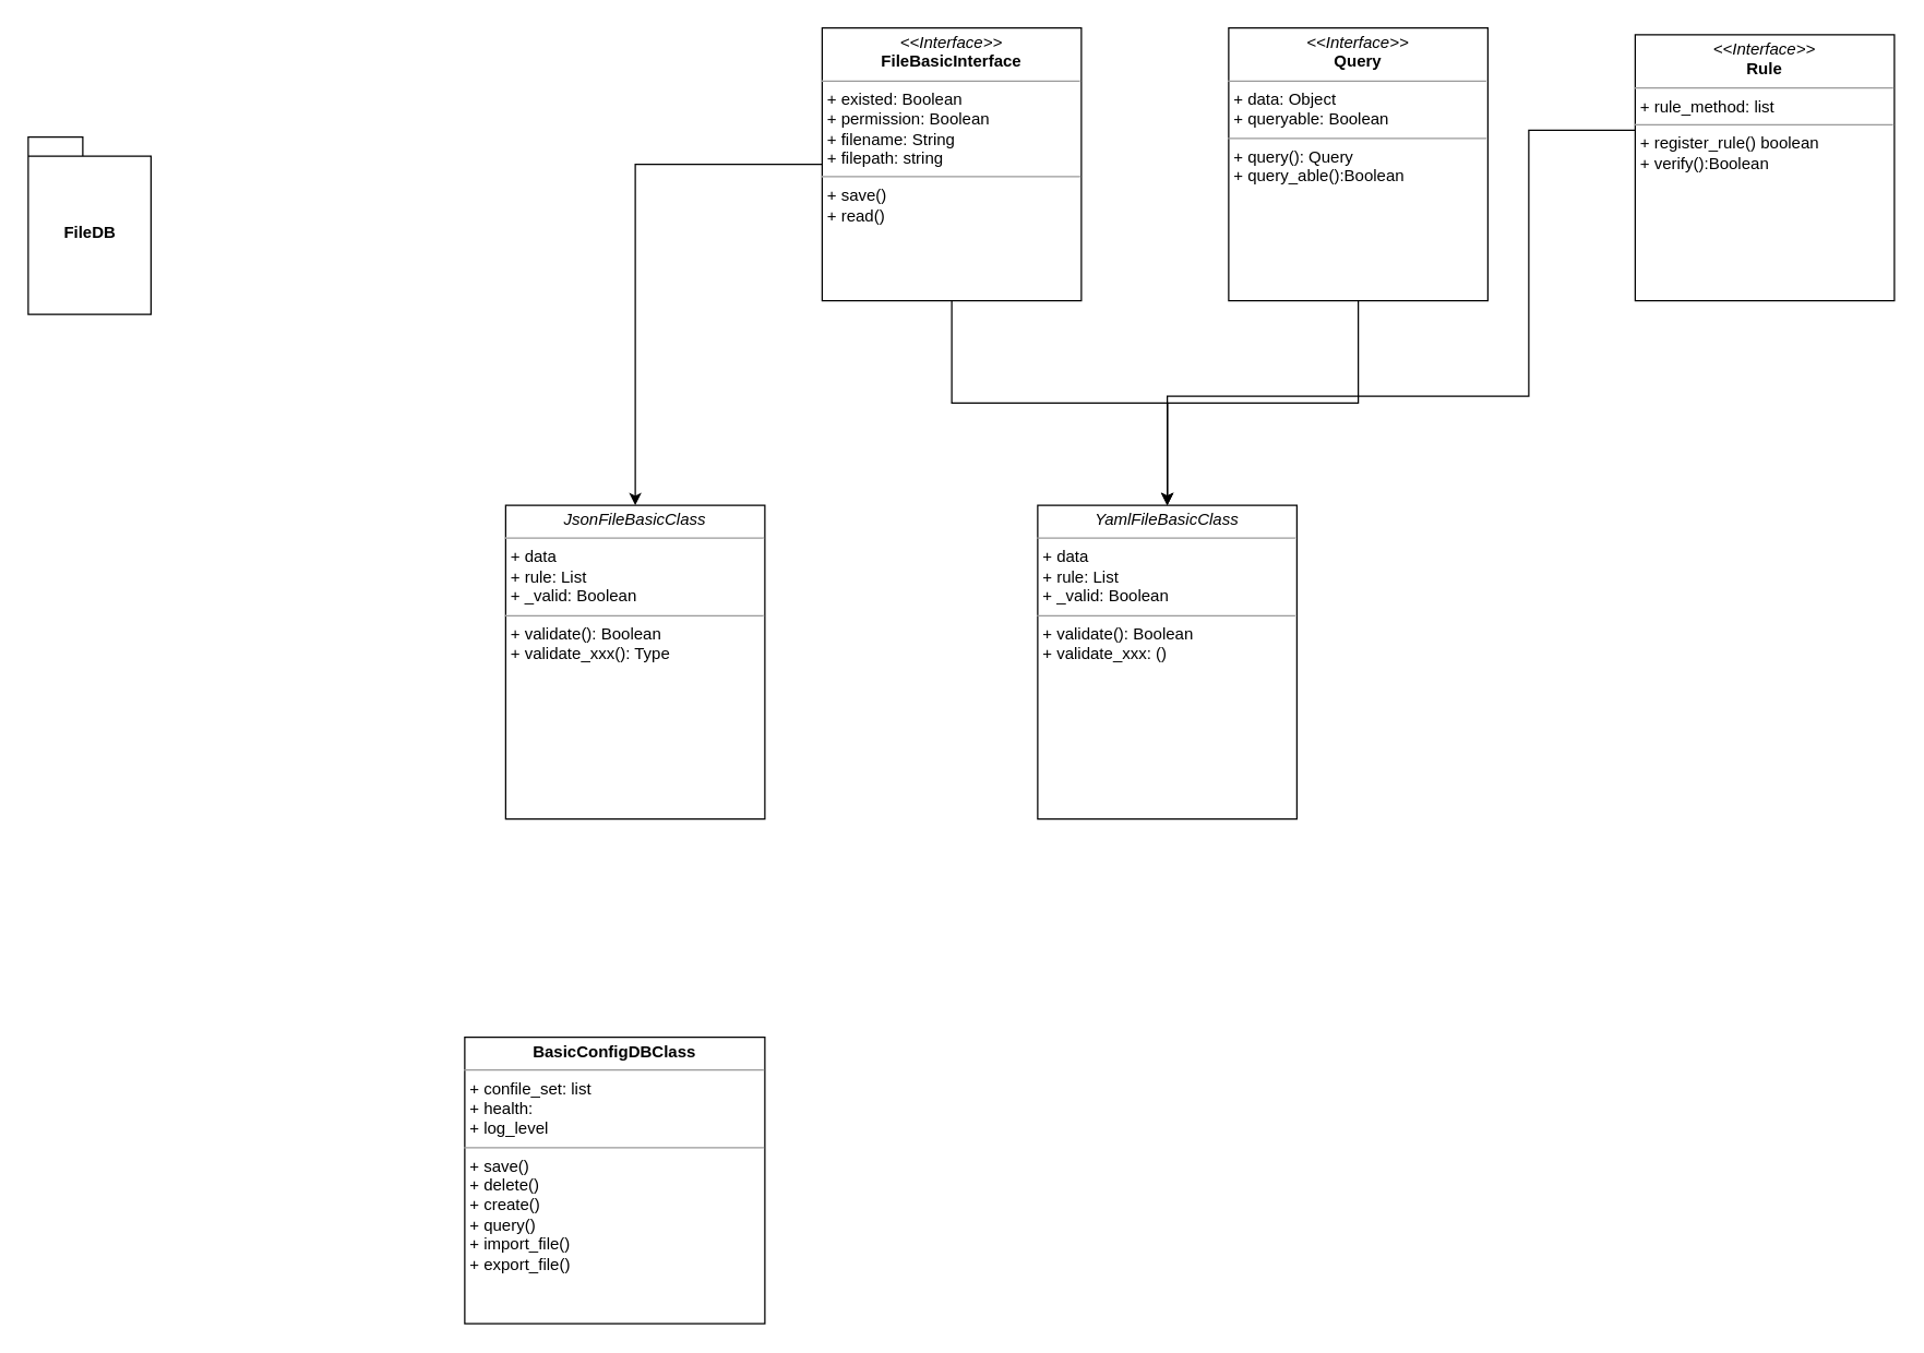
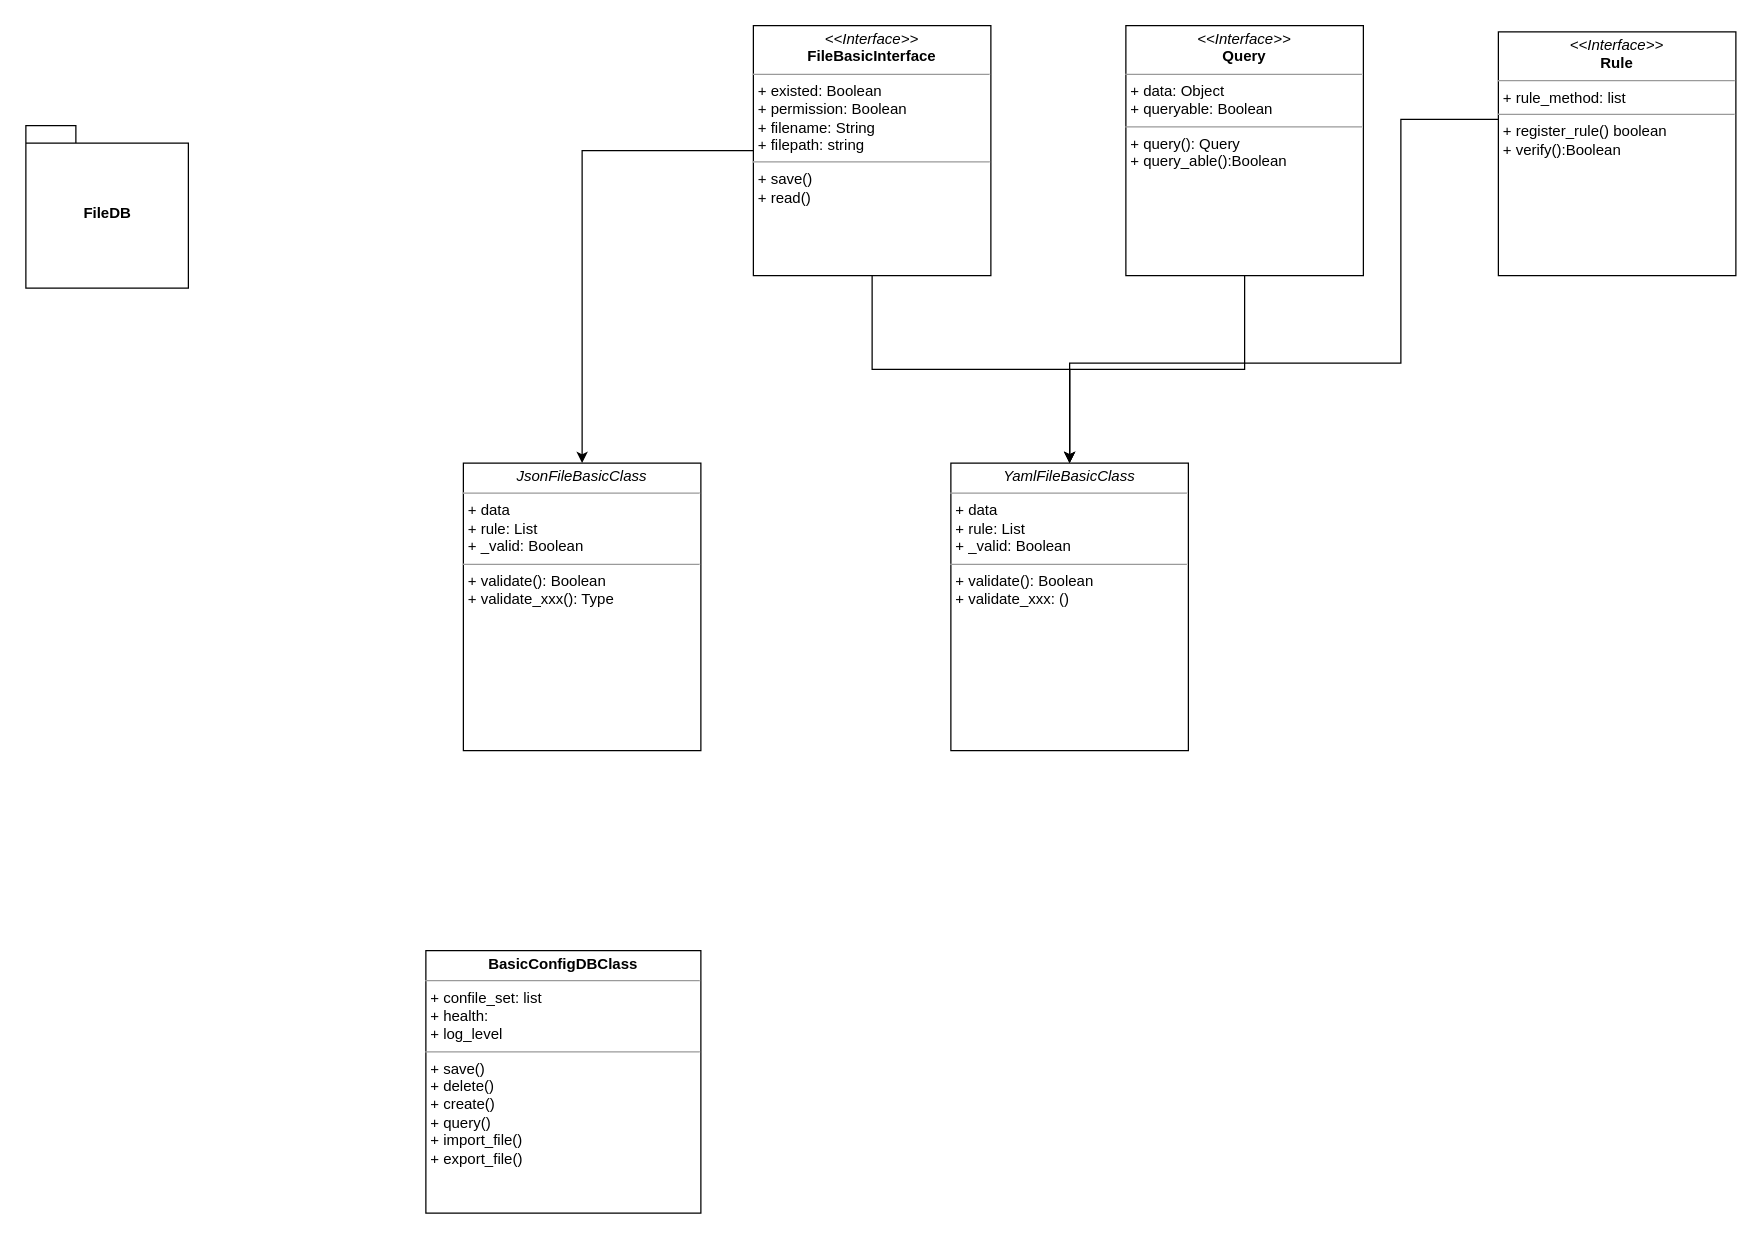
- <mxCell id="2" value="FileDB" style="shape=folder;fontStyle=1;spacingTop=10;tabWidth=40;tabHeight=14;tabPosition=left;html=1;" parent="1" vertex="1"><mxGeometry x="20" y="100" width="90" height="130" as="geometry" /></mxCell>
+ <mxCell id="2" value="FileDB" style="shape=folder;fontStyle=1;spacingTop=10;tabWidth=40;tabHeight=14;tabPosition=left;html=1;" parent="1" vertex="1"><mxGeometry x="20" y="100" width="130" height="130" as="geometry" /></mxCell>
